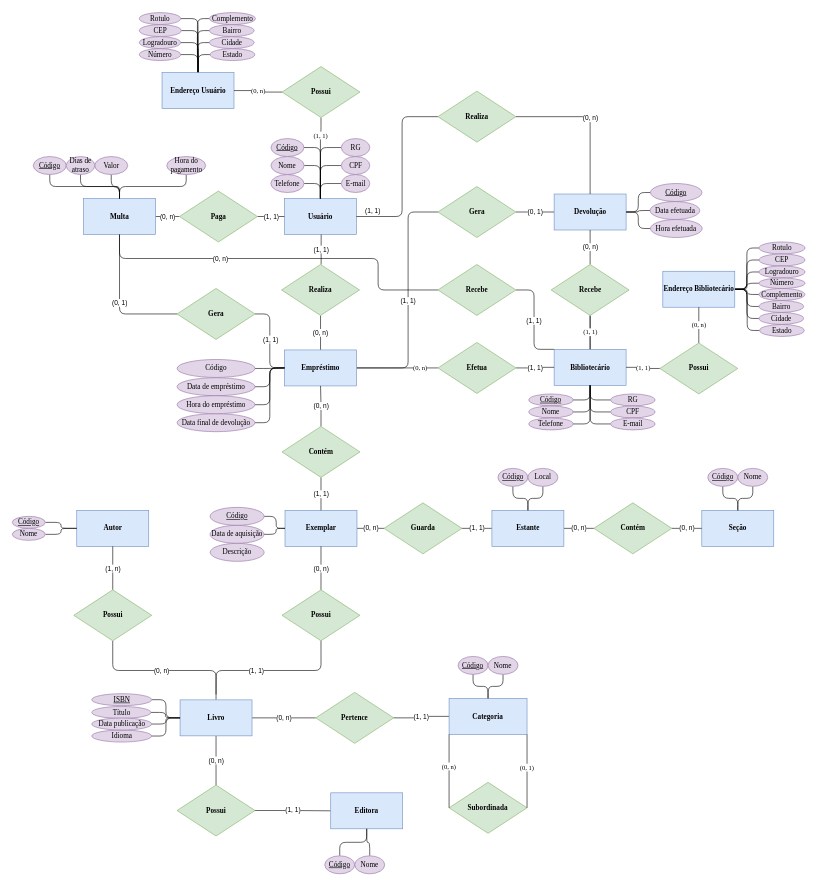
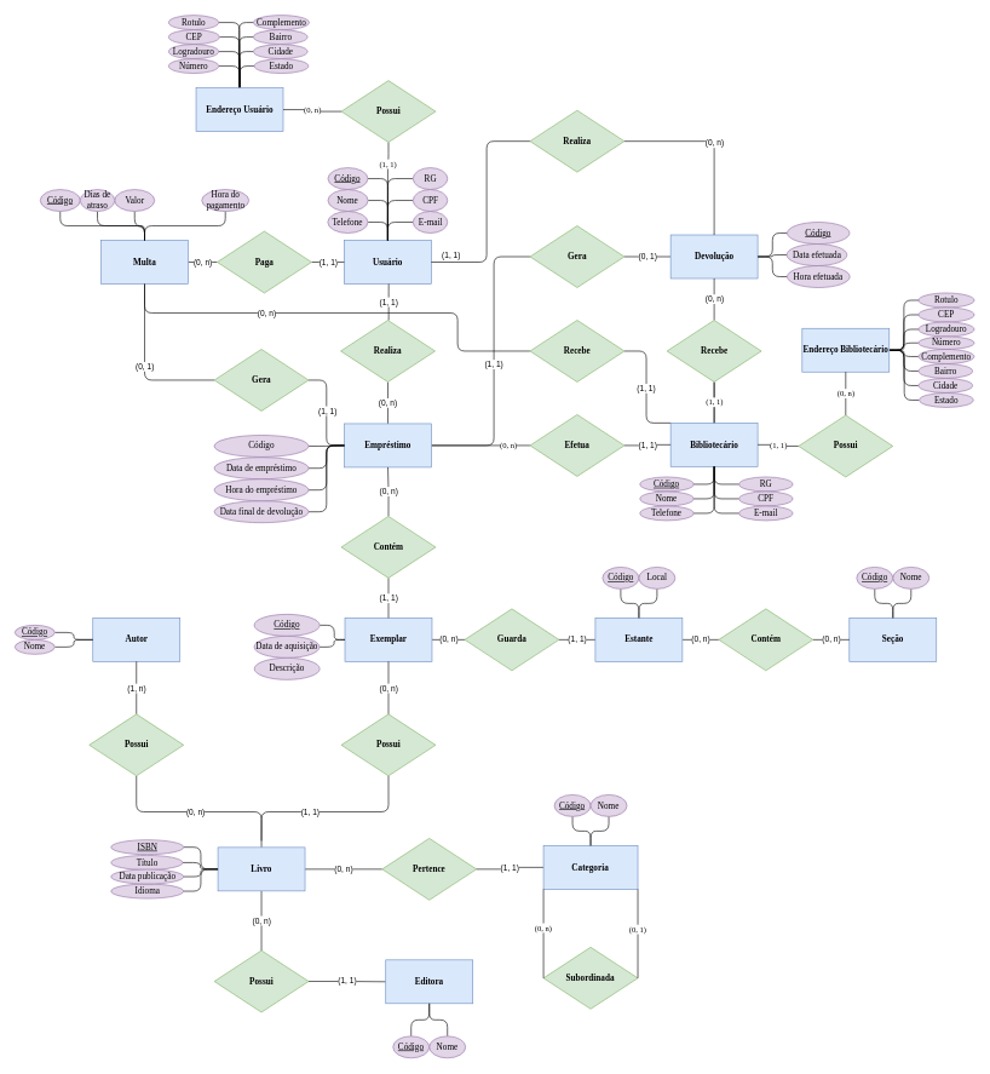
- <mxCell id="32" value="&lt;b&gt;&lt;font face=&quot;Tahoma&quot;&gt;Editora&lt;/font&gt;&lt;/b&gt;" style="rounded=0;whiteSpace=wrap;html=1;labelBorderColor=none;fillColor=#dae8fc;strokeColor=#6c8ebf;" parent="1" vertex="1"><mxGeometry x="551" y="1321" width="120" height="60" as="geometry" /></mxCell>
+ <mxCell id="32" value="&lt;b&gt;&lt;font face=&quot;Tahoma&quot;&gt;Editora&lt;/font&gt;&lt;/b&gt;" style="rounded=0;whiteSpace=wrap;html=1;labelBorderColor=none;fillColor=#dae8fc;strokeColor=#6c8ebf;" parent="1" vertex="1"><mxGeometry x="531" y="1321" width="120" height="60" as="geometry" /></mxCell>
